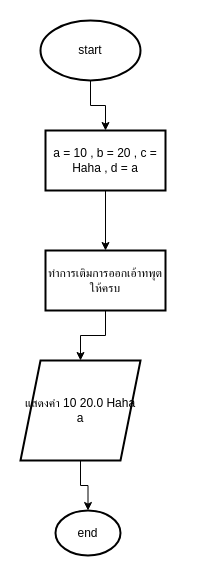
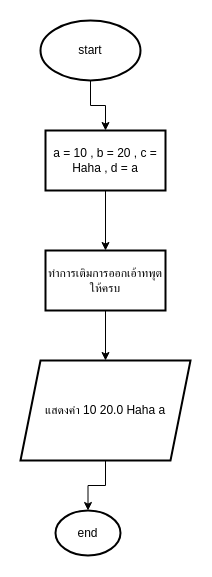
- <mxCell id="7" value="แสดงค่า&amp;nbsp;10 20.0 Haha a" style="shape=parallelogram;perimeter=parallelogramPerimeter;whiteSpace=wrap;html=1;fixedSize=1;strokeWidth=2;" parent="1" vertex="1"><mxGeometry x="20" y="360" width="120" height="100" as="geometry" /></mxCell>
+ <mxCell id="7" value="แสดงค่า&amp;nbsp;10 20.0 Haha a" style="shape=parallelogram;perimeter=parallelogramPerimeter;whiteSpace=wrap;html=1;fixedSize=1;strokeWidth=2;" parent="1" vertex="1"><mxGeometry x="20" y="360" width="170" height="100" as="geometry" /></mxCell>
